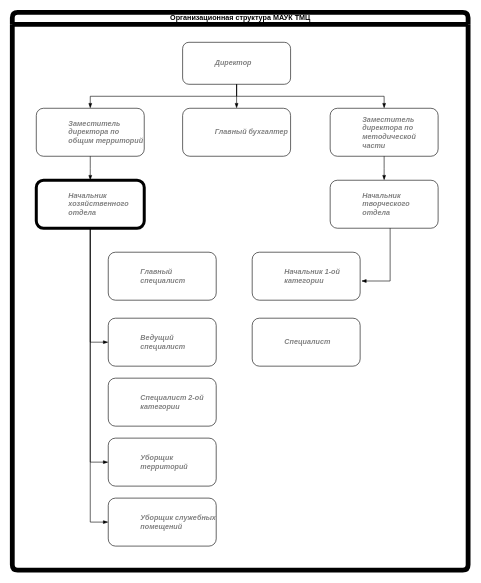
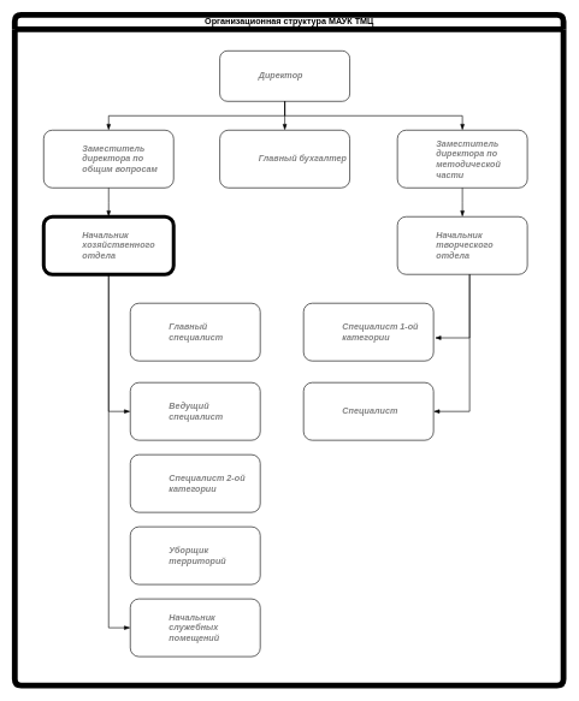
- <mxCell id="5" value="&lt;i style=&quot;color: gray&quot;&gt;Заместитель директора по общим территорий&lt;/i&gt;" style="label;image=https://cdn3.iconfinder.com/data/icons/user-avatars-1/512/users-3-128.png;whiteSpace=wrap;html=1;rounded=1;glass=0;treeMoving=1;treeFolding=1;strokeWidth=1;" parent="2" vertex="1"><mxGeometry x="40" y="160" width="180" height="80" as="geometry" /></mxCell>
+ <mxCell id="5" value="&lt;i style=&quot;color: gray&quot;&gt;Заместитель директора по общим вопросам&lt;/i&gt;" style="label;image=https://cdn3.iconfinder.com/data/icons/user-avatars-1/512/users-3-128.png;whiteSpace=wrap;html=1;rounded=1;glass=0;treeMoving=1;treeFolding=1;strokeWidth=1;" parent="2" vertex="1"><mxGeometry x="40" y="160" width="180" height="80" as="geometry" /></mxCell>
- <mxCell id="23" value="&lt;i style=&quot;color: gray&quot;&gt;Начальник 1-ой категории&lt;/i&gt;" style="label;image=https://cdn3.iconfinder.com/data/icons/user-avatars-1/512/users-10-3-128.png;whiteSpace=wrap;html=1;rounded=1;glass=0;treeMoving=1;treeFolding=1;strokeWidth=1;" parent="2" vertex="1"><mxGeometry x="400" y="400" width="180" height="80" as="geometry" /></mxCell>
+ <mxCell id="23" value="&lt;i style=&quot;color: gray&quot;&gt;Специалист 1-ой категории&lt;/i&gt;" style="label;image=https://cdn3.iconfinder.com/data/icons/user-avatars-1/512/users-10-3-128.png;whiteSpace=wrap;html=1;rounded=1;glass=0;treeMoving=1;treeFolding=1;strokeWidth=1;" parent="2" vertex="1"><mxGeometry x="400" y="400" width="180" height="80" as="geometry" /></mxCell>
+ <mxCell id="24" value="" style="endArrow=blockThin;endFill=1;fontSize=11;edgeStyle=elbowEdgeStyle;elbow=vertical;rounded=0;entryX=1;entryY=0.5;entryDx=0;entryDy=0;" parent="2" source="13" target="25" edge="1"><mxGeometry relative="1" as="geometry"><mxPoint x="980" y="340" as="sourcePoint" /><mxPoint x="620" y="590" as="targetPoint" /><Array as="points"><mxPoint x="630" y="550" /></Array></mxGeometry></mxCell>
- <mxCell id="18" value="" style="endArrow=blockThin;endFill=1;fontSize=11;edgeStyle=elbowEdgeStyle;elbow=vertical;rounded=0;entryX=0;entryY=0.5;entryDx=0;entryDy=0;" parent="2" source="11" target="19" edge="1"><mxGeometry relative="1" as="geometry"><mxPoint x="260" y="340" as="sourcePoint" /><Array as="points"><mxPoint x="130" y="750" /></Array></mxGeometry></mxCell>
- <mxCell id="21" value="&lt;i style=&quot;color: gray&quot;&gt;Уборщик служебных помещений&lt;/i&gt;" style="label;image=https://cdn3.iconfinder.com/data/icons/user-avatars-1/512/users-3-128.png;whiteSpace=wrap;html=1;rounded=1;glass=0;treeMoving=1;treeFolding=1;strokeWidth=1;" parent="2" vertex="1"><mxGeometry x="160" y="810" width="180" height="80" as="geometry" /></mxCell>
+ <mxCell id="21" value="&lt;i style=&quot;color: gray&quot;&gt;Начальник служебных помещений&lt;/i&gt;" style="label;image=https://cdn3.iconfinder.com/data/icons/user-avatars-1/512/users-3-128.png;whiteSpace=wrap;html=1;rounded=1;glass=0;treeMoving=1;treeFolding=1;strokeWidth=1;" parent="2" vertex="1"><mxGeometry x="160" y="810" width="180" height="80" as="geometry" /></mxCell>
